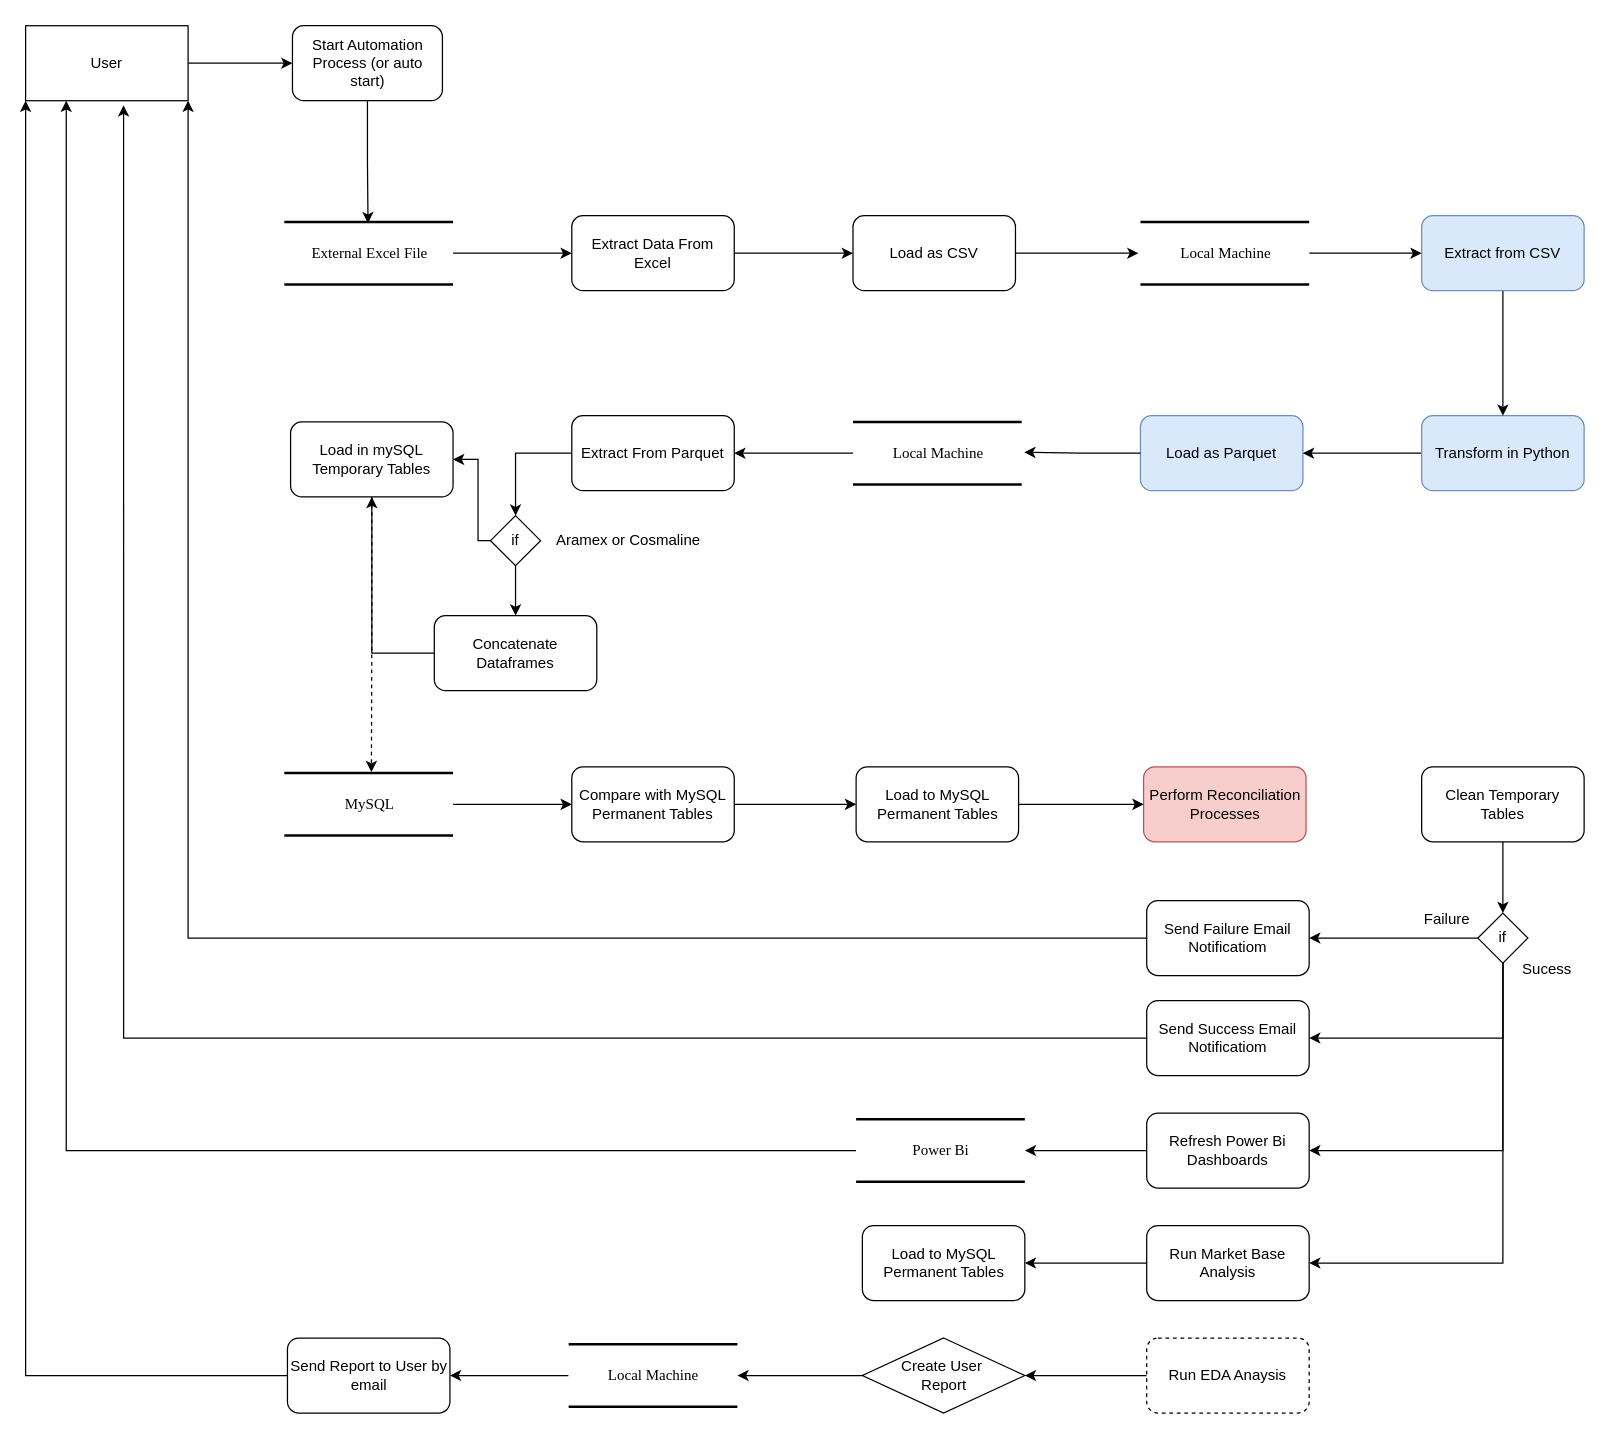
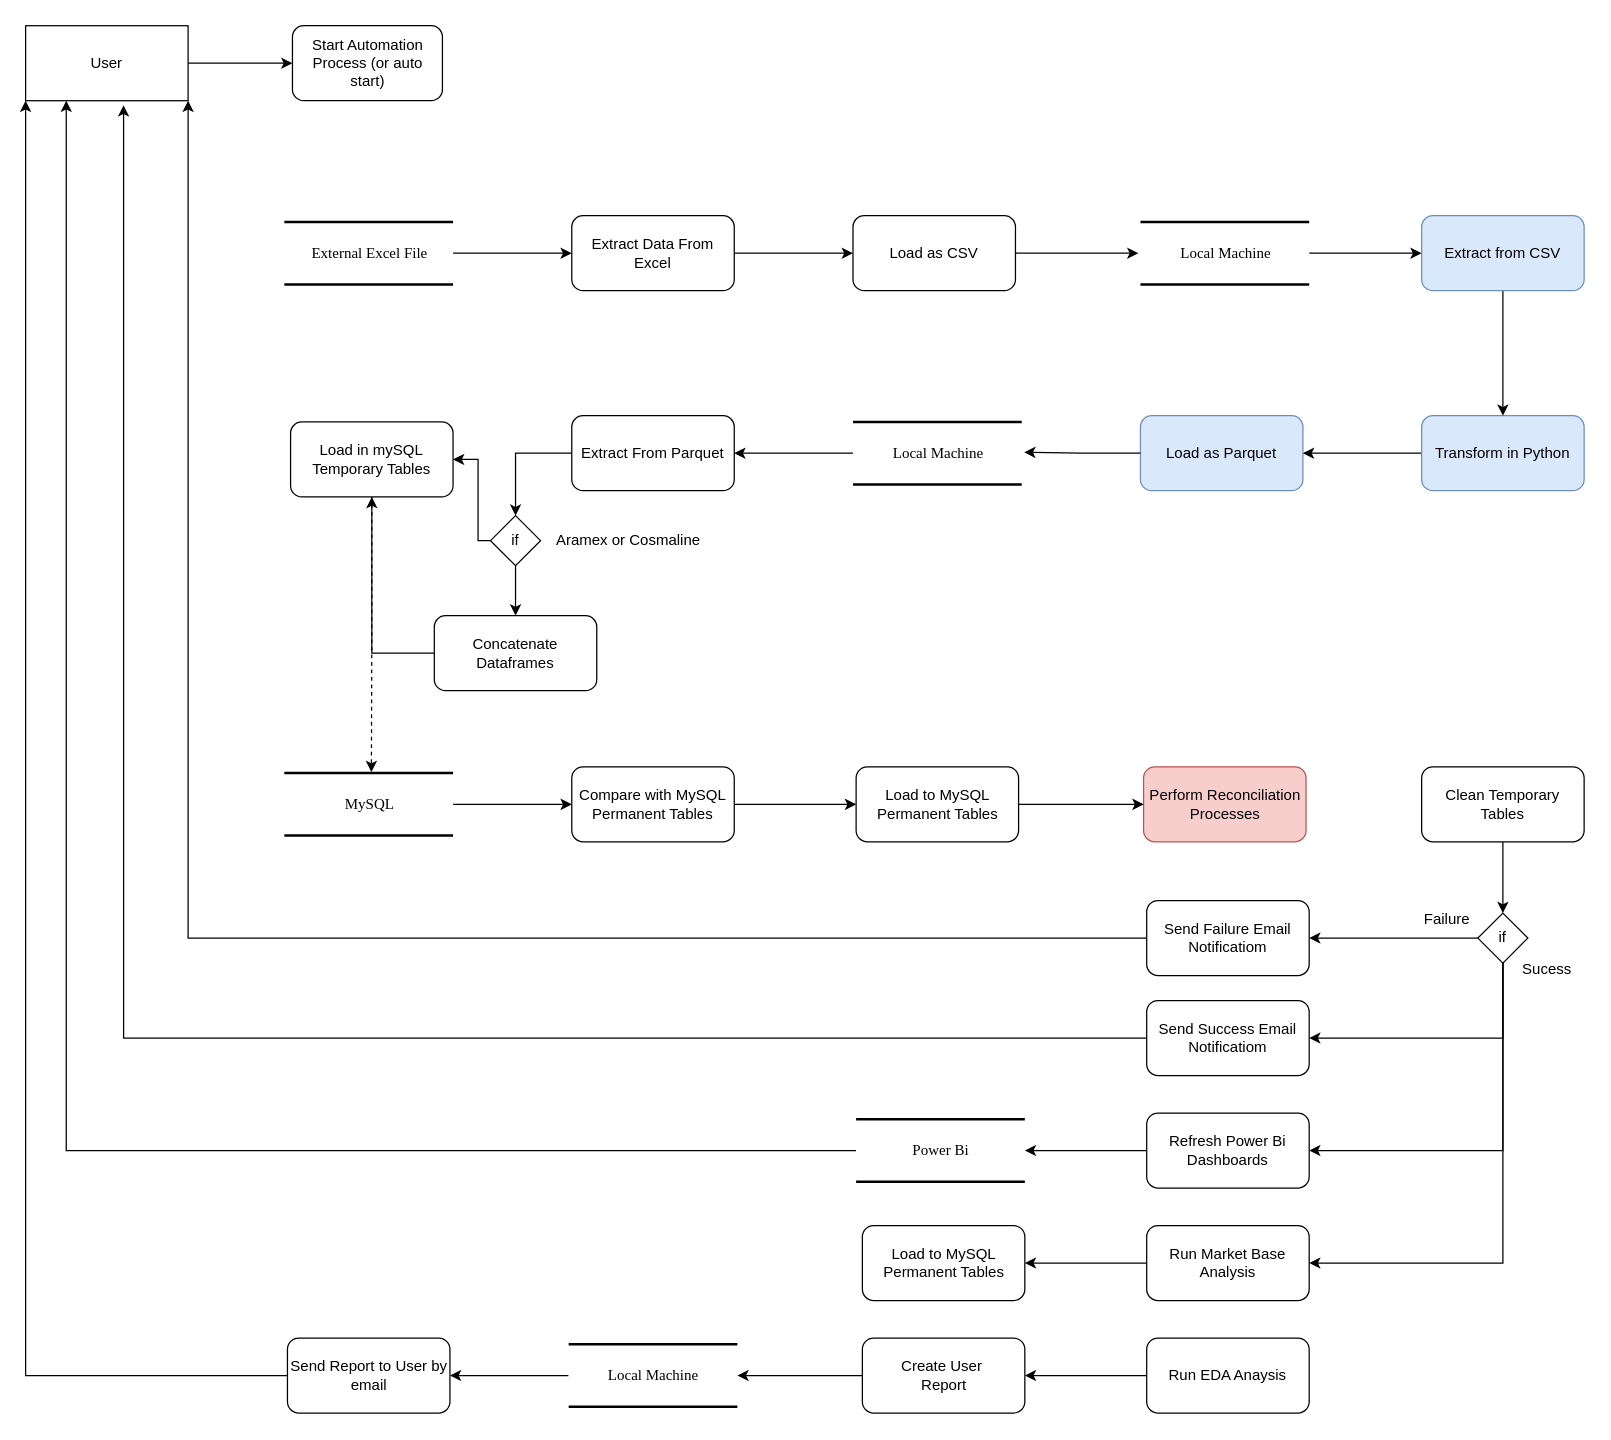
- <mxCell id="40" style="edgeStyle=orthogonalEdgeStyle;rounded=0;orthogonalLoop=1;jettySize=auto;html=1;entryX=0.496;entryY=0.02;entryDx=0;entryDy=0;entryPerimeter=0;" parent="1" source="39" target="3" edge="1"><mxGeometry relative="1" as="geometry" /></mxCell>
- <mxCell id="64" value="Create User&amp;nbsp;&lt;div&gt;Report&lt;/div&gt;" style="rhombus;whiteSpace=wrap;html=1;" parent="1" vertex="1"><mxGeometry x="689.5" y="1070" width="130" height="60" as="geometry" /></mxCell>
+ <mxCell id="64" value="Create User&amp;nbsp;&lt;div&gt;Report&lt;/div&gt;" style="rounded=1;whiteSpace=wrap;html=1;" parent="1" vertex="1"><mxGeometry x="689.5" y="1070" width="130" height="60" as="geometry" /></mxCell>
- <mxCell id="60" value="Run EDA Anaysis" style="rounded=1;whiteSpace=wrap;html=1;dashed=1;" parent="1" vertex="1"><mxGeometry x="917" y="1070" width="130" height="60" as="geometry" /></mxCell>
+ <mxCell id="60" value="Run EDA Anaysis" style="rounded=1;whiteSpace=wrap;html=1;" parent="1" vertex="1"><mxGeometry x="917" y="1070" width="130" height="60" as="geometry" /></mxCell>
